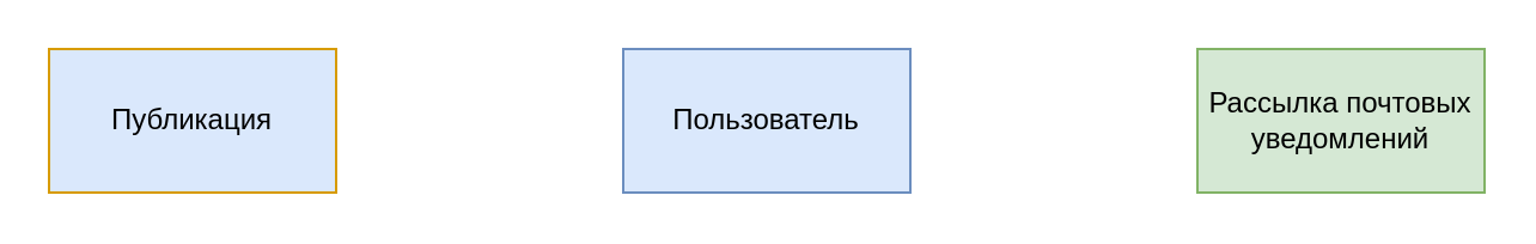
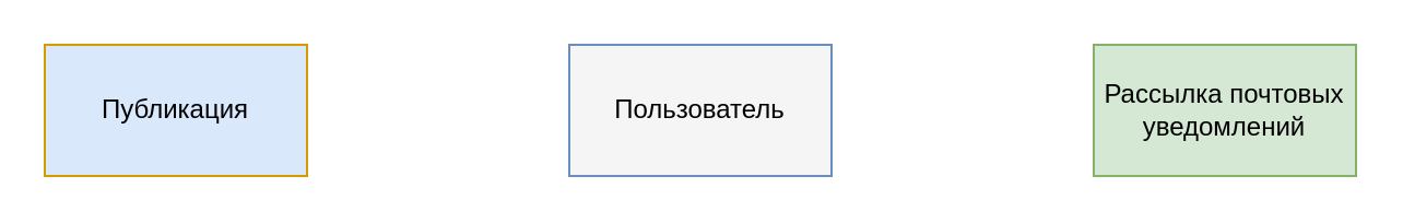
- <mxCell id="3" value="Пользователь" style="rounded=0;whiteSpace=wrap;html=1;fillColor=#dae8fc;strokeColor=#6c8ebf;" vertex="1" parent="1"><mxGeometry x="260" y="20" width="120" height="60" as="geometry" /></mxCell>
+ <mxCell id="3" value="Пользователь" style="rounded=0;whiteSpace=wrap;html=1;fillColor=#f5f5f5;strokeColor=#6c8ebf;" vertex="1" parent="1"><mxGeometry x="260" y="20" width="120" height="60" as="geometry" /></mxCell>
